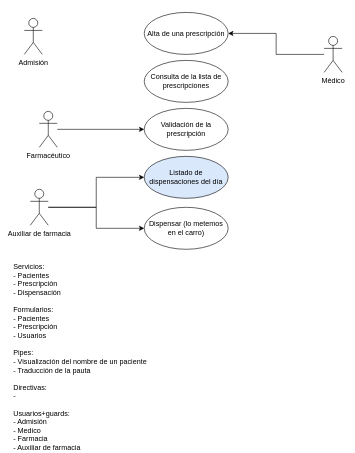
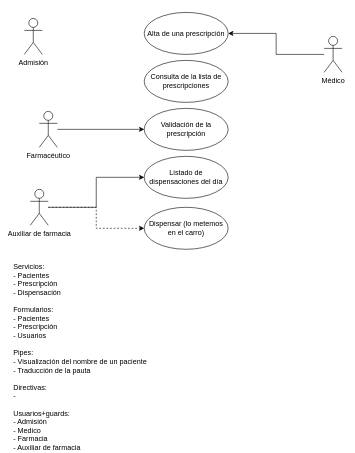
- <mxCell id="5" value="Listado de dispensaciones del día" style="ellipse;whiteSpace=wrap;html=1;fillColor=#dae8fc;" vertex="1" parent="1"><mxGeometry x="240" y="260" width="140" height="70" as="geometry" /></mxCell>
+ <mxCell id="5" value="Listado de dispensaciones del día" style="ellipse;whiteSpace=wrap;html=1;" vertex="1" parent="1"><mxGeometry x="240" y="260" width="140" height="70" as="geometry" /></mxCell>
- <mxCell id="13" style="edgeStyle=orthogonalEdgeStyle;rounded=0;orthogonalLoop=1;jettySize=auto;html=1;entryX=0;entryY=0.5;entryDx=0;entryDy=0;" edge="1" parent="1" source="14" target="6"><mxGeometry relative="1" as="geometry" /></mxCell>
+ <mxCell id="13" style="edgeStyle=orthogonalEdgeStyle;rounded=0;orthogonalLoop=1;jettySize=auto;html=1;entryX=0;entryY=0.5;entryDx=0;entryDy=0;dashed=1;" edge="1" parent="1" source="14" target="6"><mxGeometry relative="1" as="geometry" /></mxCell>
